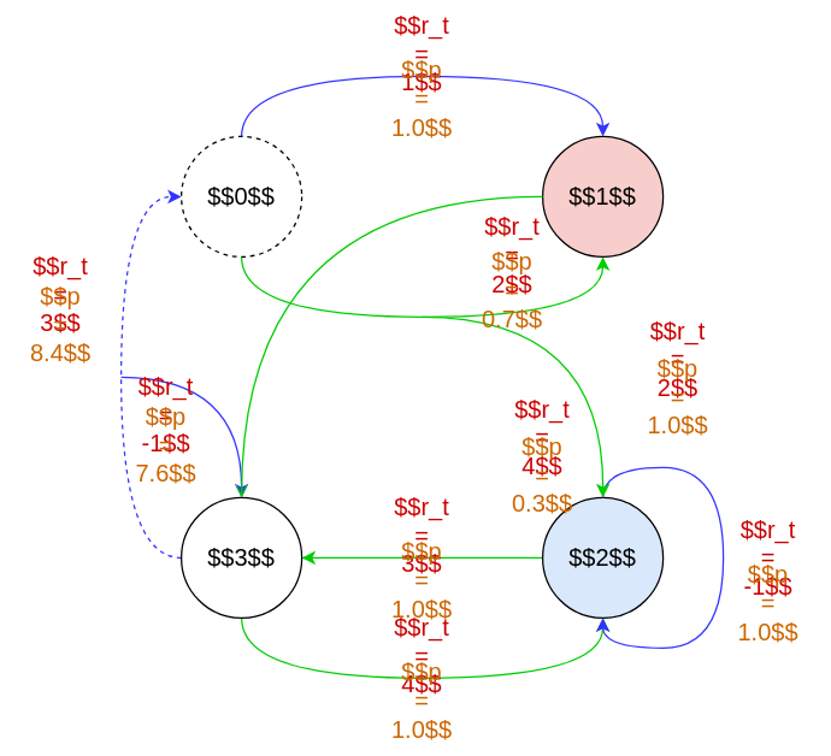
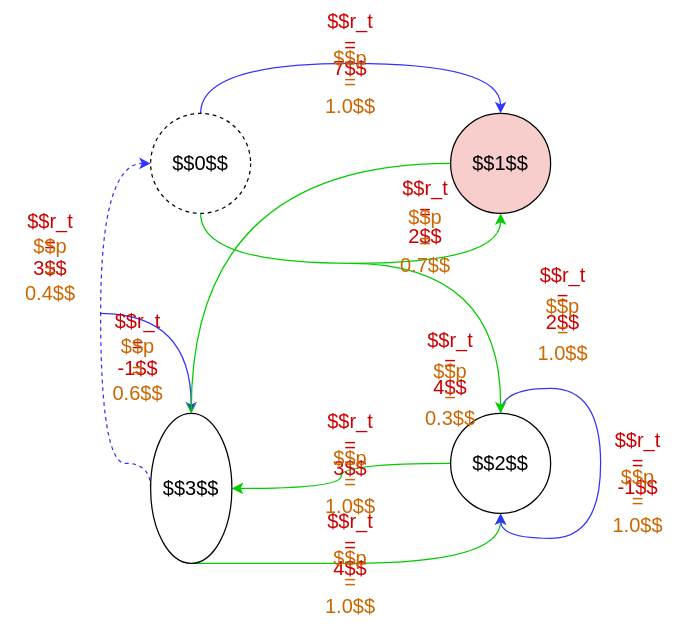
- <mxCell id="17" value="&lt;font style=&quot;font-size: 16px;&quot; color=&quot;#CC0000&quot;&gt;$$r_t = 1$$&lt;/font&gt;" style="text;html=1;strokeColor=none;fillColor=none;align=center;verticalAlign=middle;whiteSpace=wrap;rounded=0;fontSize=16;" parent="1" vertex="1"><mxGeometry x="260" y="20" width="40" height="30" as="geometry" /></mxCell>
+ <mxCell id="17" value="&lt;font style=&quot;font-size: 16px;&quot; color=&quot;#CC0000&quot;&gt;$$r_t = 7$$&lt;/font&gt;" style="text;html=1;strokeColor=none;fillColor=none;align=center;verticalAlign=middle;whiteSpace=wrap;rounded=0;fontSize=16;" parent="1" vertex="1"><mxGeometry x="260" y="20" width="40" height="30" as="geometry" /></mxCell>
- <mxCell id="24" value="&lt;font style=&quot;font-size: 16px;&quot;&gt;$$p = 8.4$$&lt;/font&gt;" style="text;html=1;strokeColor=none;fillColor=none;align=center;verticalAlign=middle;whiteSpace=wrap;rounded=0;fontSize=16;fontColor=#CC6600;" parent="1" vertex="1"><mxGeometry x="20" y="200" width="40" height="30" as="geometry" /></mxCell>
+ <mxCell id="24" value="&lt;font style=&quot;font-size: 16px;&quot;&gt;$$p = 0.4$$&lt;/font&gt;" style="text;html=1;strokeColor=none;fillColor=none;align=center;verticalAlign=middle;whiteSpace=wrap;rounded=0;fontSize=16;fontColor=#CC6600;" parent="1" vertex="1"><mxGeometry x="20" y="200" width="40" height="30" as="geometry" /></mxCell>
- <mxCell id="25" value="&lt;font style=&quot;font-size: 16px;&quot;&gt;$$p = 7.6$$&lt;/font&gt;" style="text;html=1;strokeColor=none;fillColor=none;align=center;verticalAlign=middle;whiteSpace=wrap;rounded=0;fontSize=16;fontColor=#CC6600;" parent="1" vertex="1"><mxGeometry x="90" y="280" width="40" height="30" as="geometry" /></mxCell>
+ <mxCell id="25" value="&lt;font style=&quot;font-size: 16px;&quot;&gt;$$p = 0.6$$&lt;/font&gt;" style="text;html=1;strokeColor=none;fillColor=none;align=center;verticalAlign=middle;whiteSpace=wrap;rounded=0;fontSize=16;fontColor=#CC6600;" parent="1" vertex="1"><mxGeometry x="90" y="280" width="40" height="30" as="geometry" /></mxCell>
- <mxCell id="10" value="$$3$$" style="ellipse;whiteSpace=wrap;html=1;aspect=fixed;fontSize=16;" parent="1" vertex="1"><mxGeometry x="120" y="330" width="80" height="80" as="geometry" /></mxCell>
+ <mxCell id="10" value="$$3$$" style="ellipse;whiteSpace=wrap;html=1;aspect=fixed;fontSize=16;" parent="1" vertex="1"><mxGeometry x="120" y="330" width="65" height="120" as="geometry" /></mxCell>
- <mxCell id="7" value="$$2$$" style="ellipse;whiteSpace=wrap;html=1;aspect=fixed;fontSize=16;fillColor=#dae8fc;" parent="1" vertex="1"><mxGeometry x="360" y="330" width="80" height="80" as="geometry" /></mxCell>
+ <mxCell id="7" value="$$2$$" style="ellipse;whiteSpace=wrap;html=1;aspect=fixed;fontSize=16;" parent="1" vertex="1"><mxGeometry x="360" y="330" width="80" height="80" as="geometry" /></mxCell>
